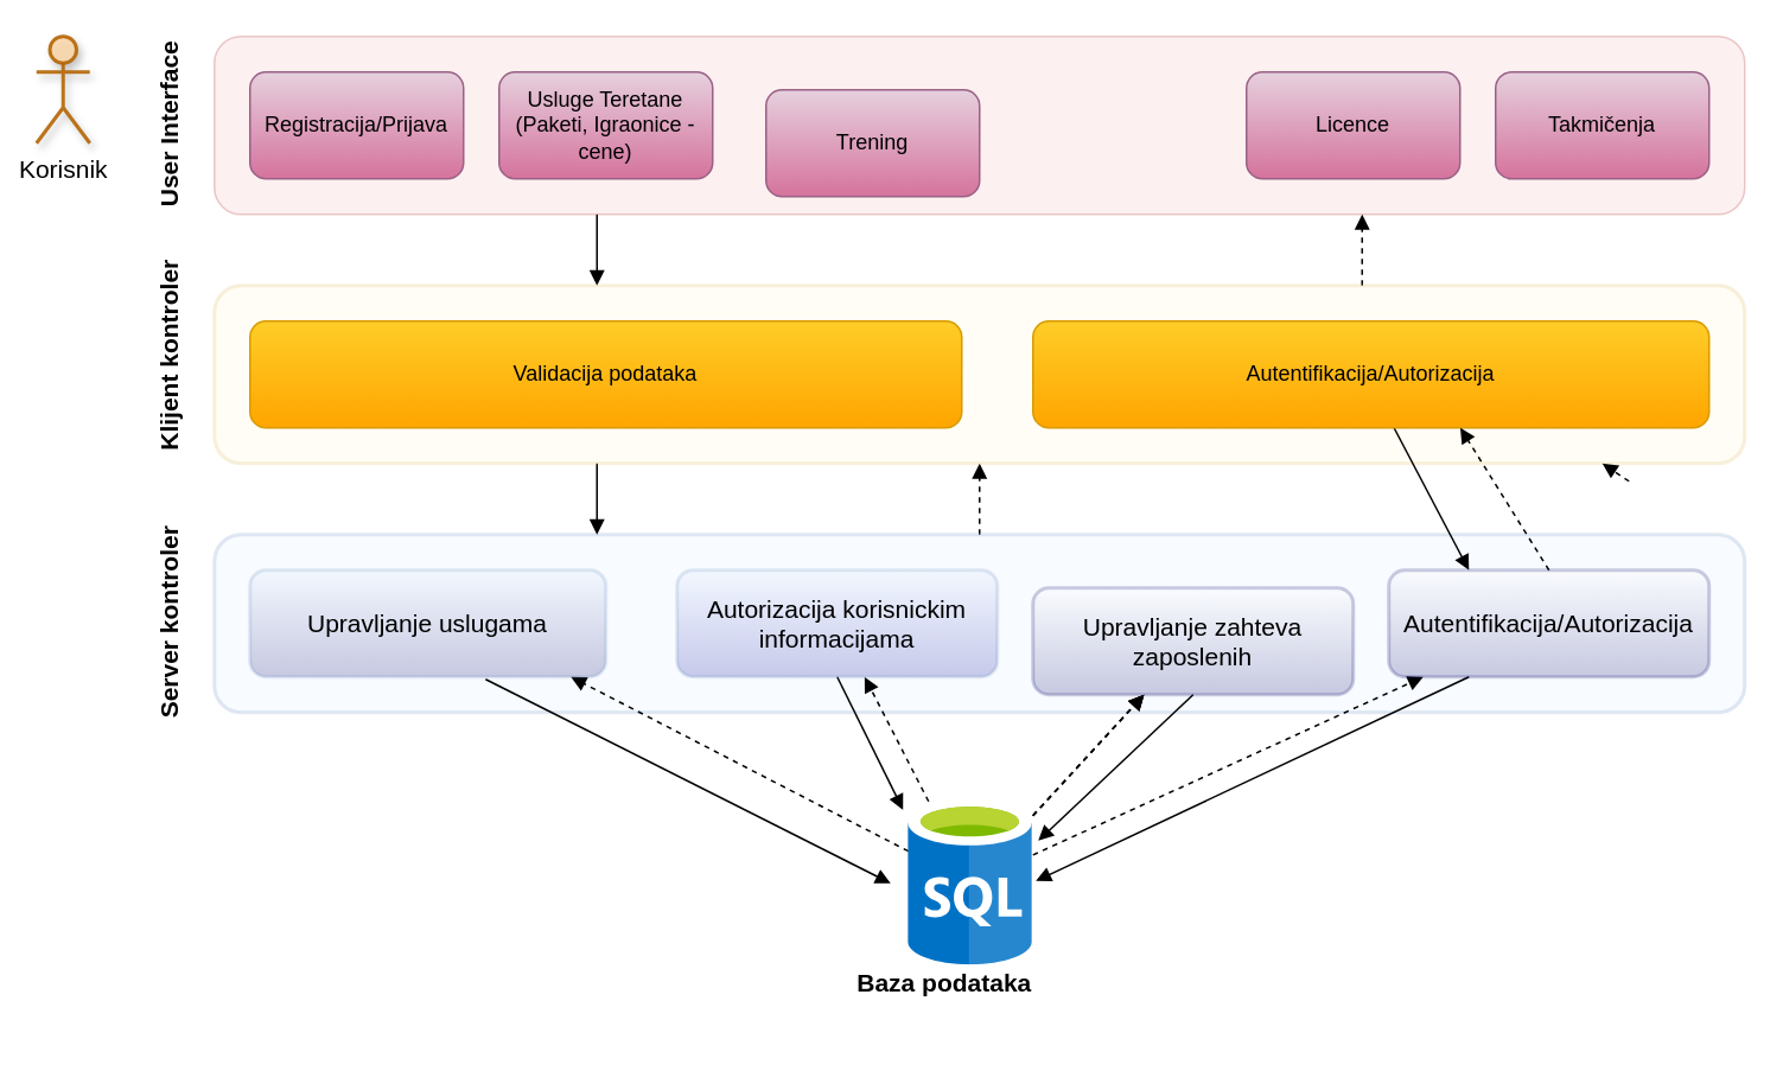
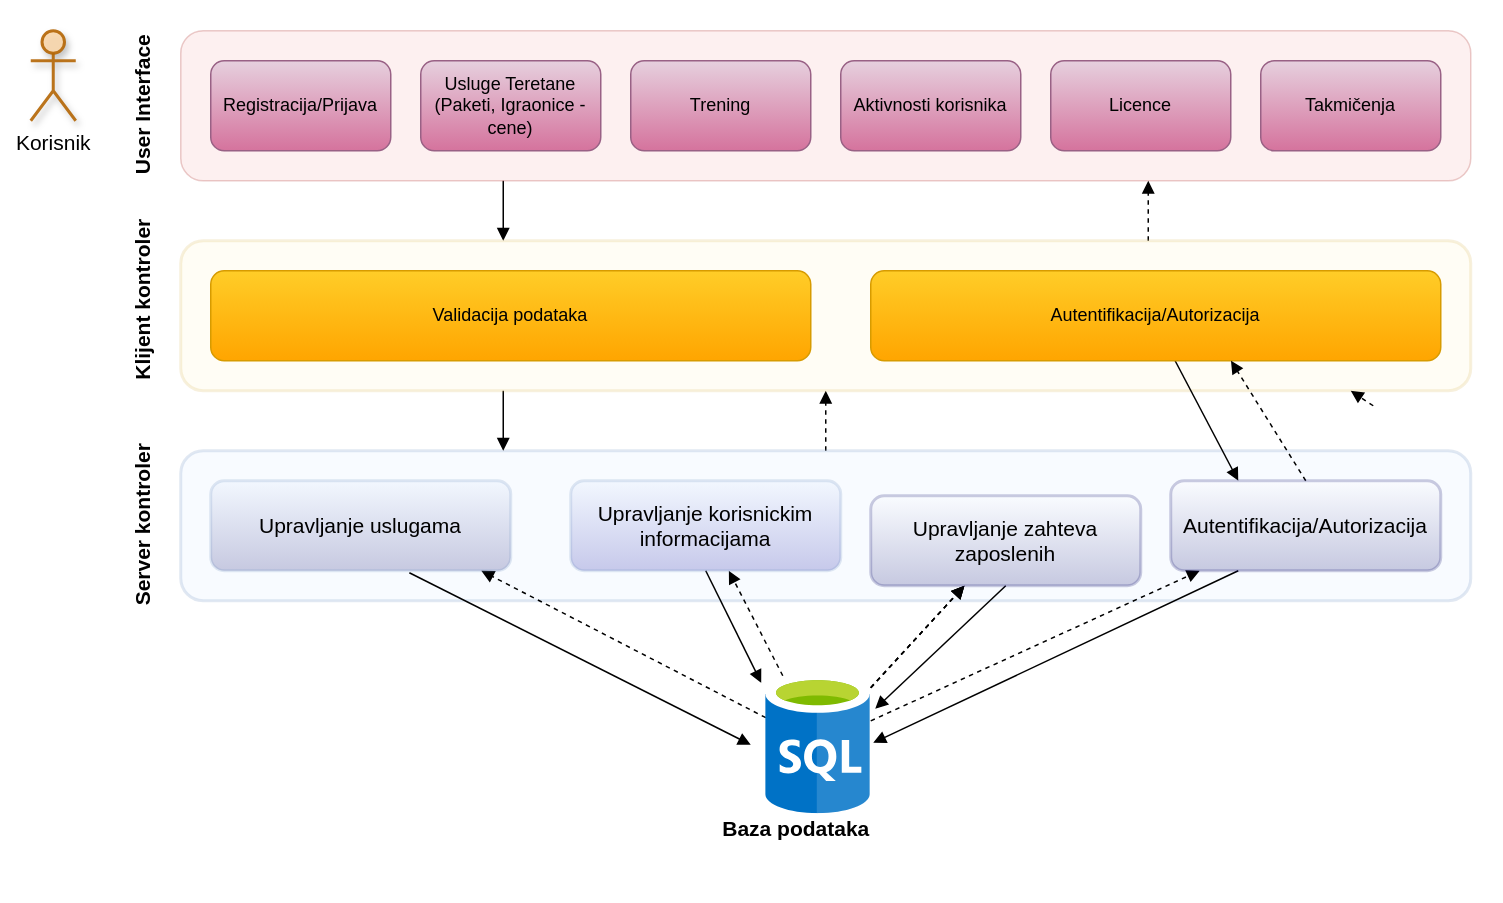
+ <mxCell id="19" value="Aktivnosti korisnika" style="whiteSpace=wrap;html=1;fillColor=#e6d0de;strokeColor=#996185;gradientColor=#d5739d;rounded=1;" vertex="1" parent="1"><mxGeometry x="560" y="40" width="120" height="60" as="geometry" /></mxCell>
- <mxCell id="18" value="Trening" style="whiteSpace=wrap;html=1;fillColor=#e6d0de;strokeColor=#996185;gradientColor=#d5739d;rounded=1;" vertex="1" parent="1"><mxGeometry x="430" y="50" width="120" height="60" as="geometry" /></mxCell>
+ <mxCell id="18" value="Trening" style="whiteSpace=wrap;html=1;fillColor=#e6d0de;strokeColor=#996185;gradientColor=#d5739d;rounded=1;" vertex="1" parent="1"><mxGeometry x="420" y="40" width="120" height="60" as="geometry" /></mxCell>
- <mxCell id="31" value="Autorizacija korisnickim informacijama" style="whiteSpace=wrap;html=1;strokeColor=#6c8ebf;strokeWidth=2;fontSize=14;opacity=20;fillColor=#dae8fc;gradientColor=#000099;rounded=1;" vertex="1" parent="1"><mxGeometry x="380" y="320" width="180" height="60" as="geometry" /></mxCell>
+ <mxCell id="31" value="Upravljanje korisnickim informacijama" style="whiteSpace=wrap;html=1;strokeColor=#6c8ebf;strokeWidth=2;fontSize=14;opacity=20;fillColor=#dae8fc;gradientColor=#000099;rounded=1;" vertex="1" parent="1"><mxGeometry x="380" y="320" width="180" height="60" as="geometry" /></mxCell>
